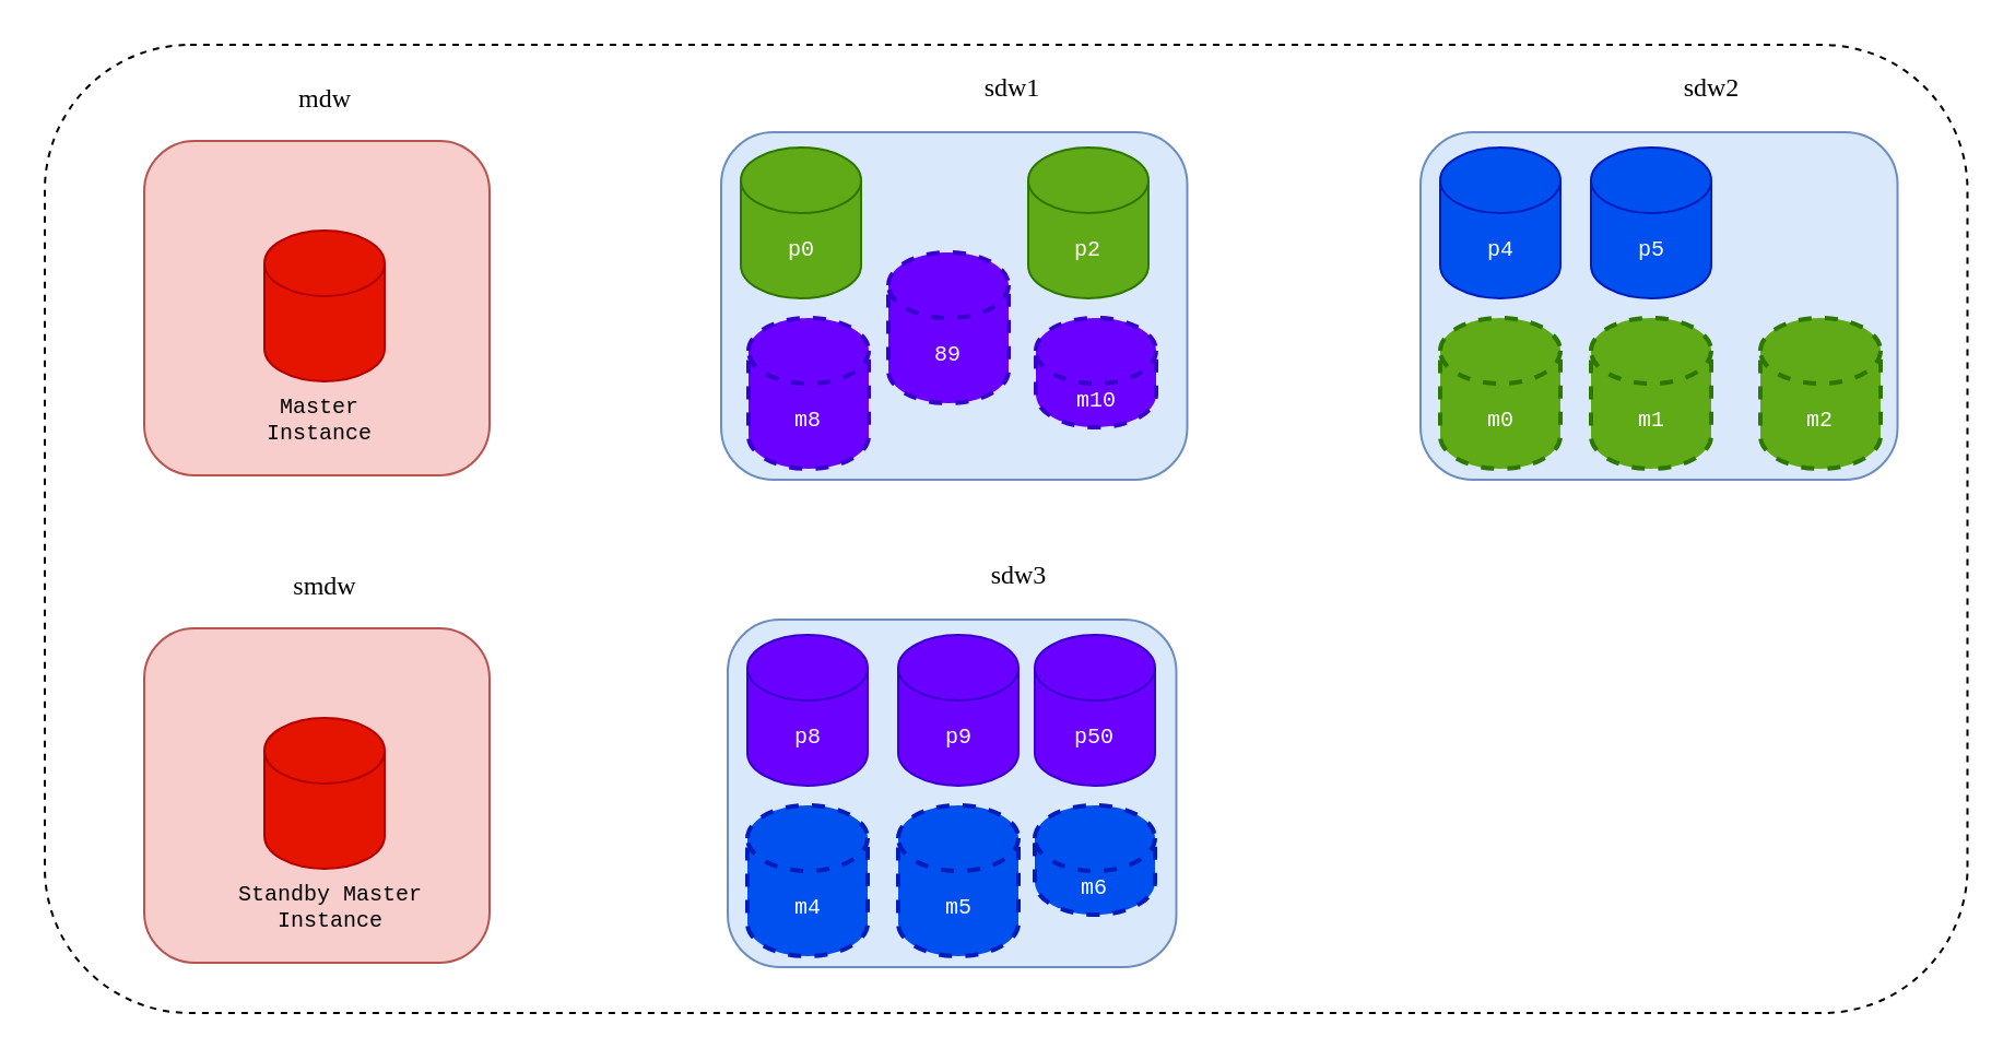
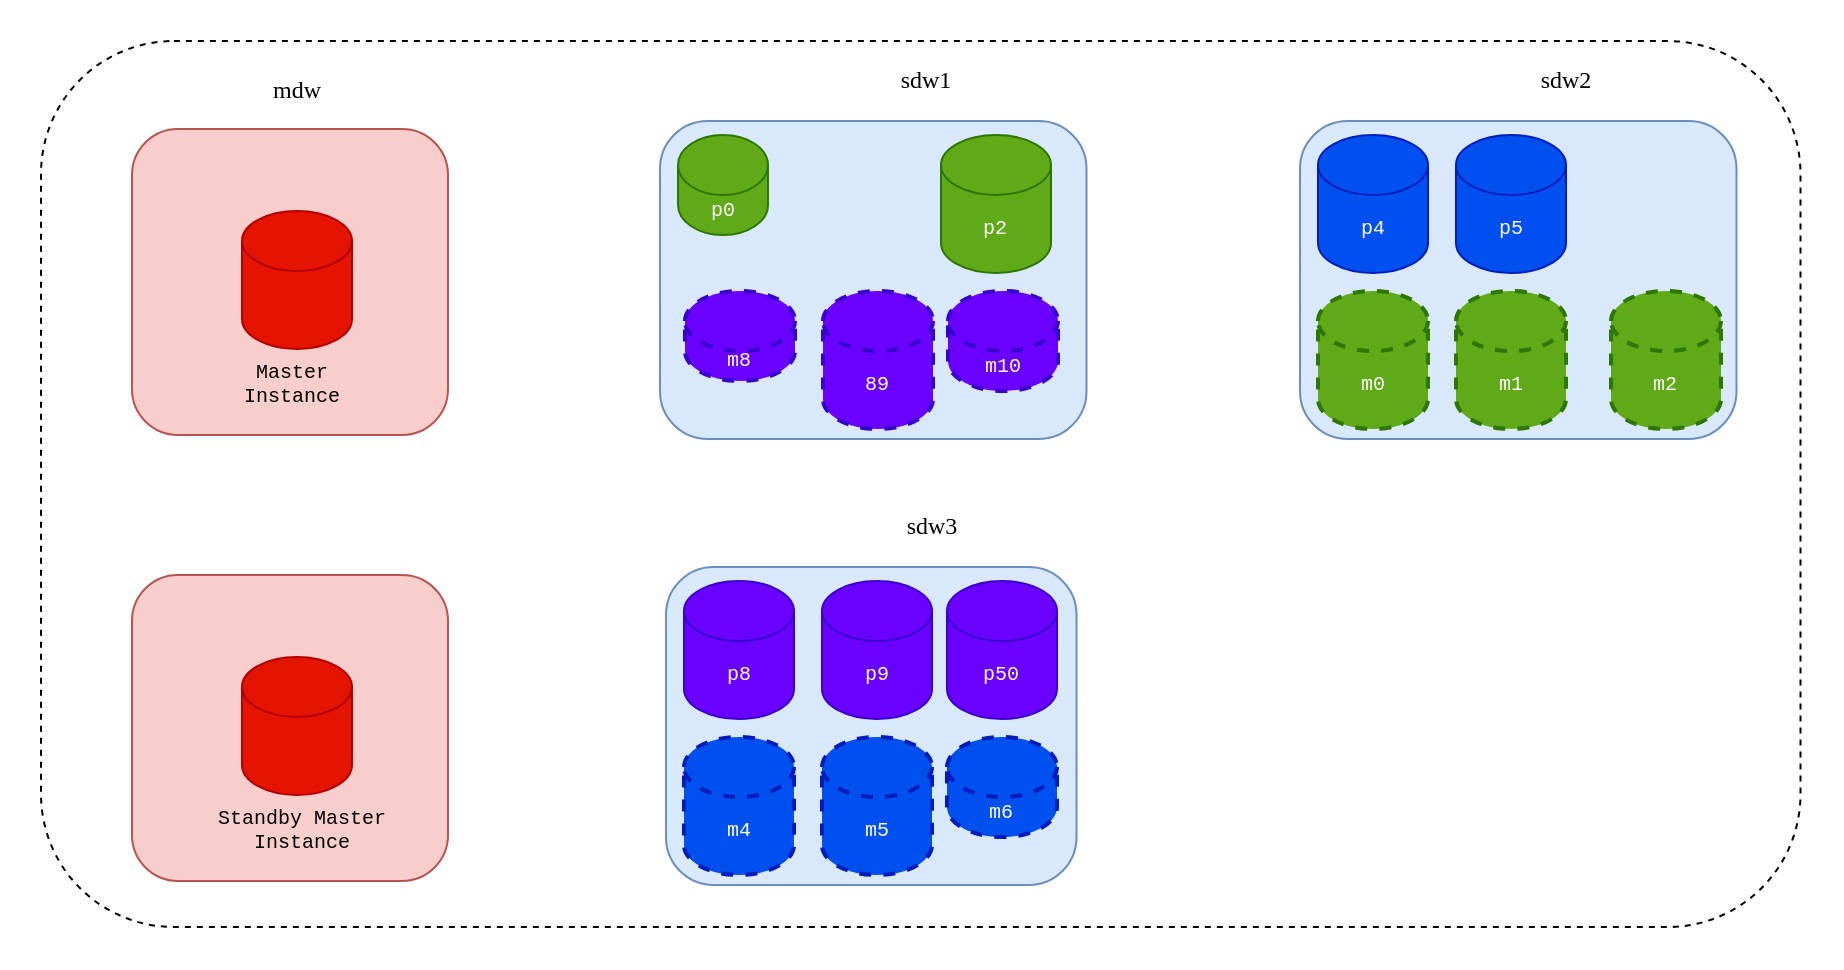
- <mxCell id="8" value="p0" style="shape=cylinder3;whiteSpace=wrap;html=1;boundedLbl=1;backgroundOutline=1;size=15;sketch=0;fontFamily=Courier New;fontSize=10;fillColor=#60a917;fontColor=#ffffff;strokeColor=#2D7600;" vertex="1" parent="1"><mxGeometry x="338.5" y="67" width="55" height="69" as="geometry" /></mxCell>
+ <mxCell id="8" value="p0" style="shape=cylinder3;whiteSpace=wrap;html=1;boundedLbl=1;backgroundOutline=1;size=15;sketch=0;fontFamily=Courier New;fontSize=10;fillColor=#60a917;fontColor=#ffffff;strokeColor=#2D7600;" vertex="1" parent="1"><mxGeometry x="338.5" y="67" width="45" height="50" as="geometry" /></mxCell>
- <mxCell id="26" value="89" style="shape=cylinder3;whiteSpace=wrap;html=1;boundedLbl=1;backgroundOutline=1;size=15;sketch=0;fontFamily=Courier New;fontSize=10;dashed=1;fillColor=#6a00ff;fontColor=#ffffff;strokeColor=#3700CC;strokeWidth=2;" vertex="1" parent="1"><mxGeometry x="406" y="115" width="55" height="69" as="geometry" /></mxCell>
+ <mxCell id="26" value="89" style="shape=cylinder3;whiteSpace=wrap;html=1;boundedLbl=1;backgroundOutline=1;size=15;sketch=0;fontFamily=Courier New;fontSize=10;dashed=1;fillColor=#6a00ff;fontColor=#ffffff;strokeColor=#3700CC;strokeWidth=2;" vertex="1" parent="1"><mxGeometry x="411" y="145" width="55" height="69" as="geometry" /></mxCell>
- <mxCell id="25" value="m8" style="shape=cylinder3;whiteSpace=wrap;html=1;boundedLbl=1;backgroundOutline=1;size=15;sketch=0;fontFamily=Courier New;fontSize=10;dashed=1;fillColor=#6a00ff;fontColor=#ffffff;strokeColor=#3700CC;strokeWidth=2;" vertex="1" parent="1"><mxGeometry x="342" y="145" width="55" height="69" as="geometry" /></mxCell>
+ <mxCell id="25" value="m8" style="shape=cylinder3;whiteSpace=wrap;html=1;boundedLbl=1;backgroundOutline=1;size=15;sketch=0;fontFamily=Courier New;fontSize=10;dashed=1;fillColor=#6a00ff;fontColor=#ffffff;strokeColor=#3700CC;strokeWidth=2;" vertex="1" parent="1"><mxGeometry x="342" y="145" width="55" height="45" as="geometry" /></mxCell>
- <mxCell id="30" value="smdw" style="text;html=1;strokeColor=none;fillColor=none;align=center;verticalAlign=middle;whiteSpace=wrap;rounded=0;fontFamily=Times New Roman;" vertex="1" parent="1"><mxGeometry x="104.5" y="253" width="87" height="30" as="geometry" /></mxCell>
